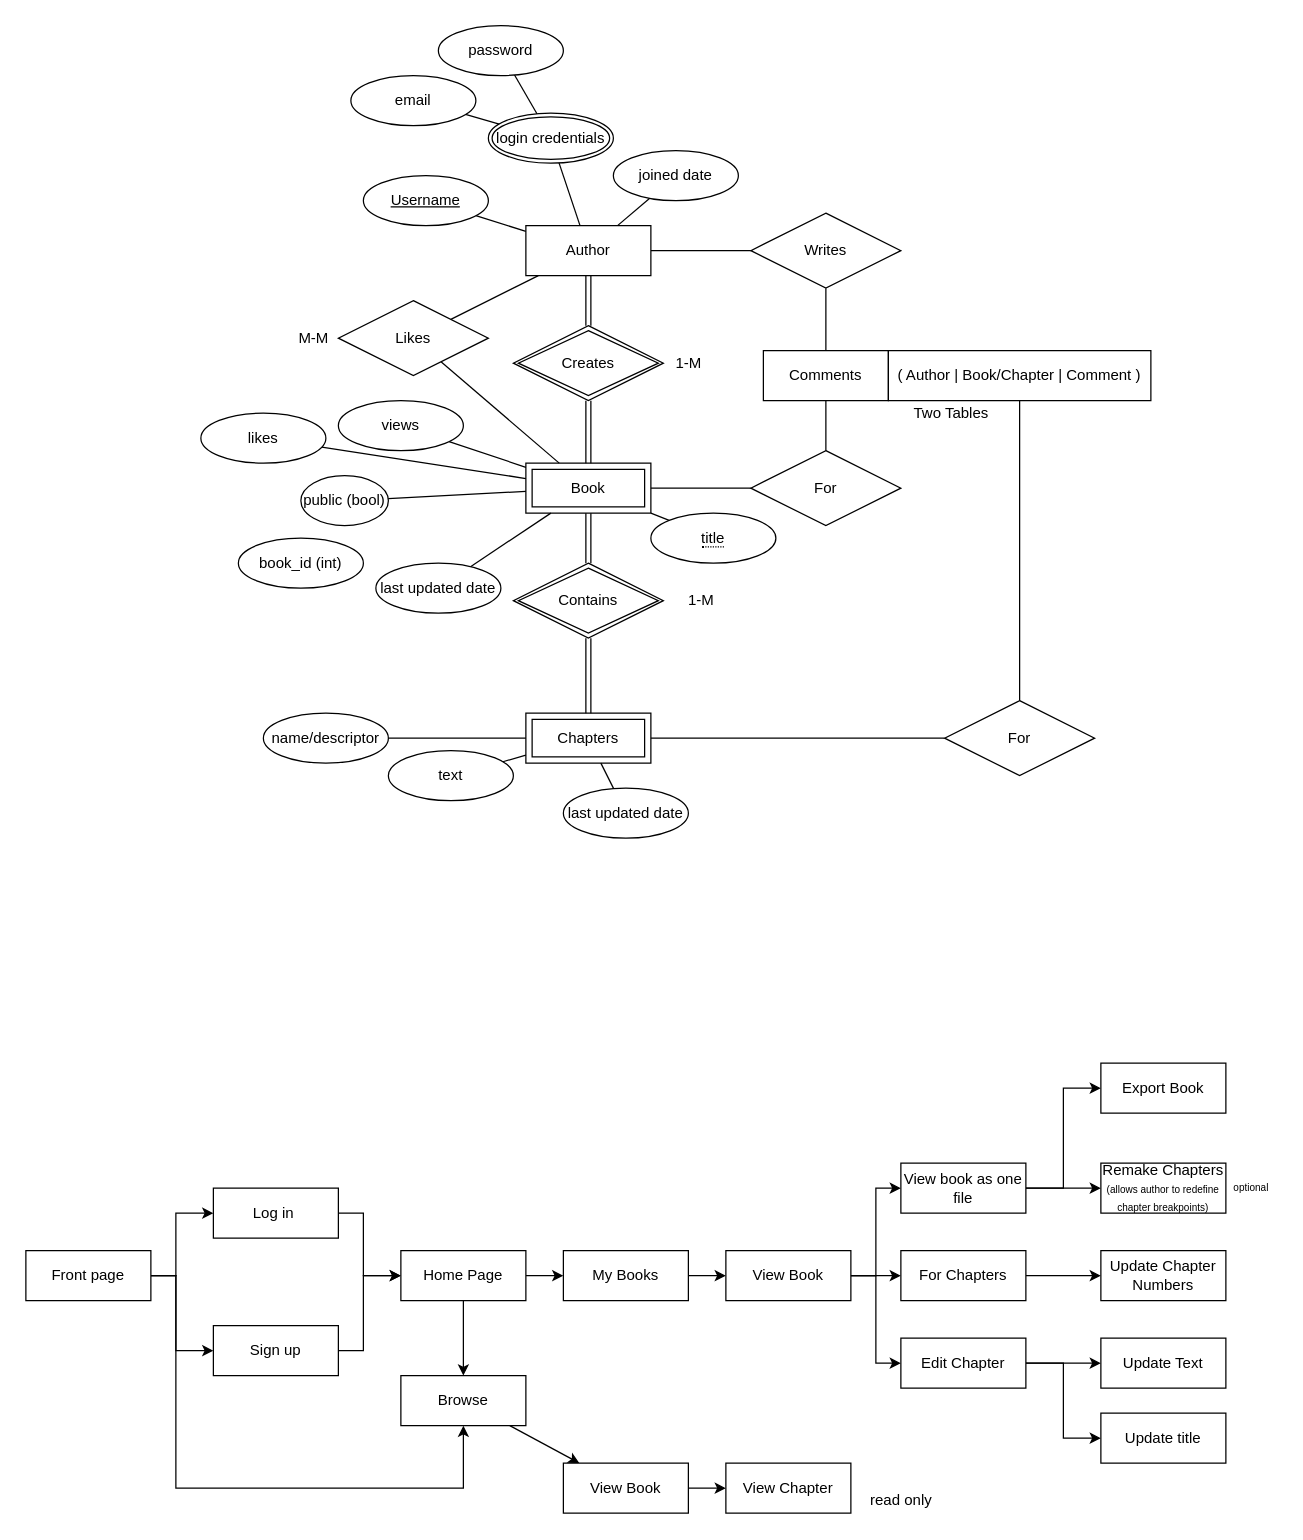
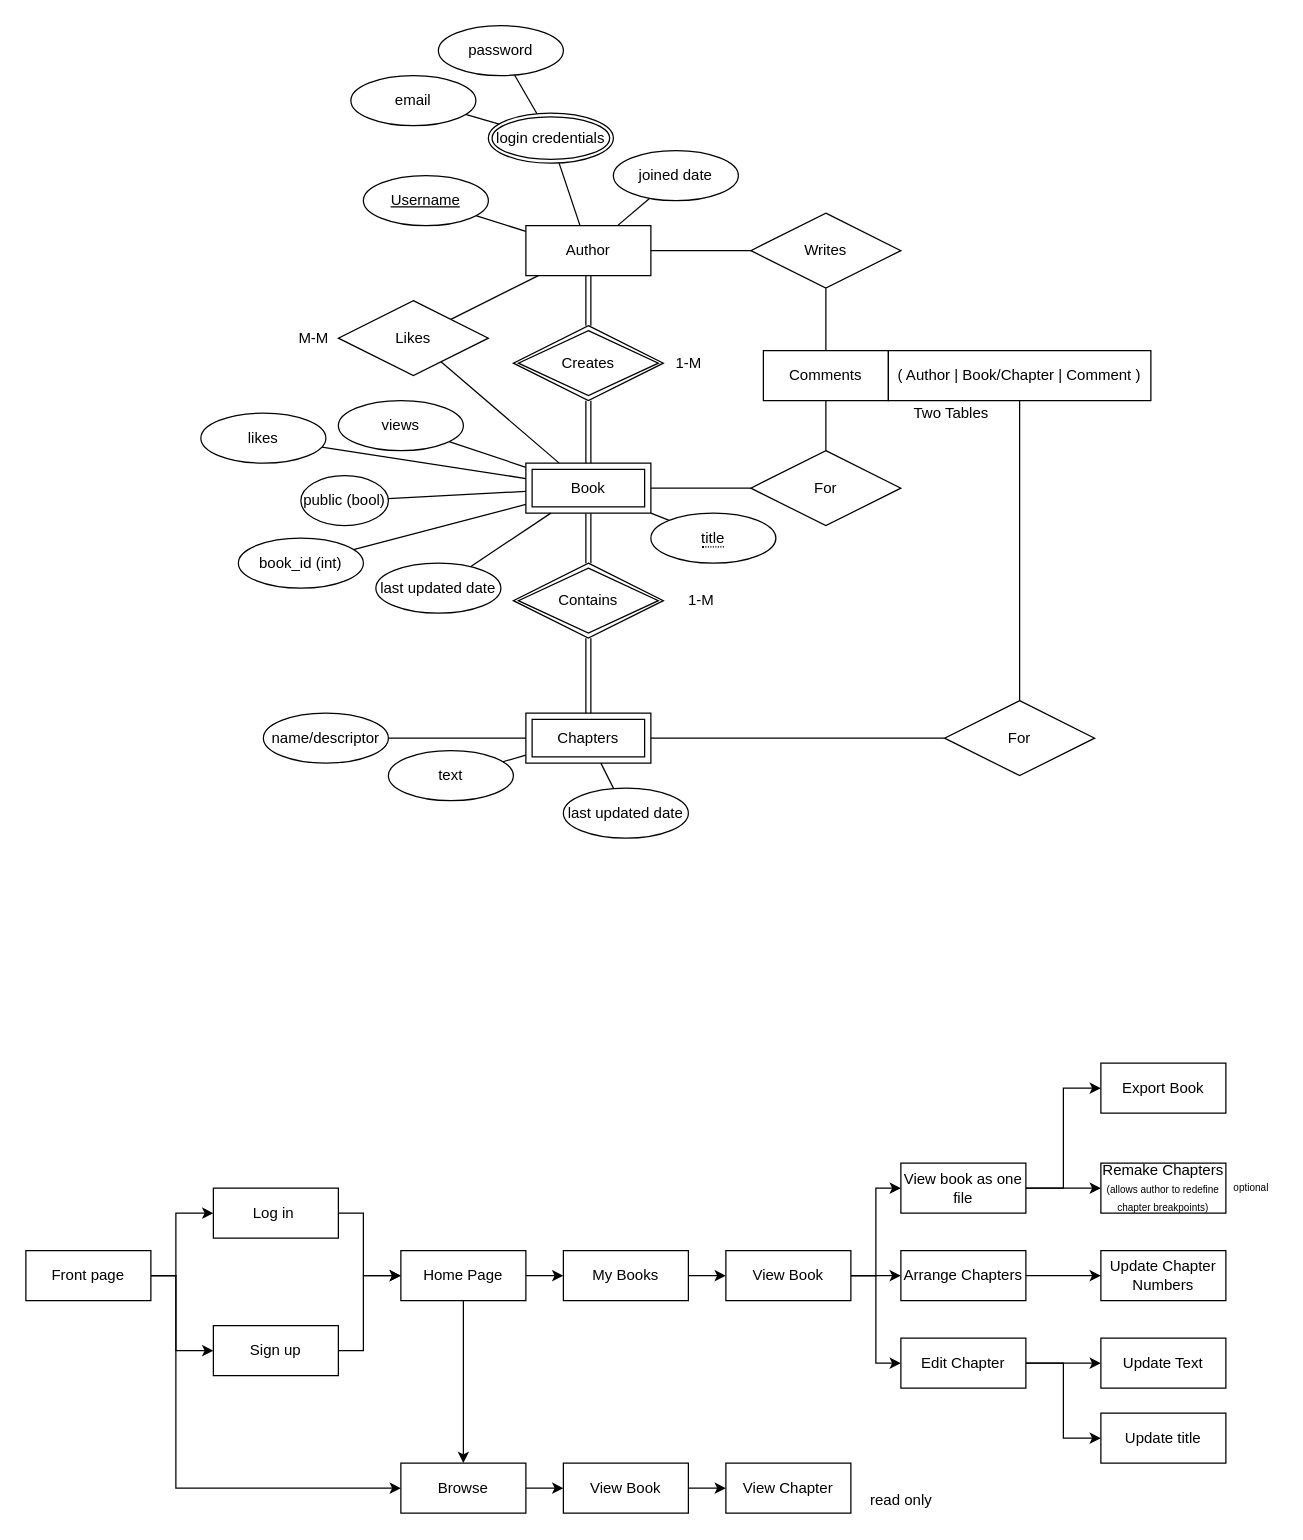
+ <mxCell id="25" value="" style="edgeStyle=none;rounded=0;orthogonalLoop=1;jettySize=auto;html=1;endArrow=none;endFill=0;" edge="1" parent="1" source="21" target="23"><mxGeometry relative="1" as="geometry"><mxPoint x="480" y="630" as="targetPoint" /></mxGeometry></mxCell>
- <mxCell id="80" value="For Chapters" style="whiteSpace=wrap;html=1;align=center;" vertex="1" parent="1"><mxGeometry x="720" y="1000" width="100" height="40" as="geometry" /></mxCell>
+ <mxCell id="80" value="Arrange Chapters" style="whiteSpace=wrap;html=1;align=center;" vertex="1" parent="1"><mxGeometry x="720" y="1000" width="100" height="40" as="geometry" /></mxCell>
- <mxCell id="14" value="Browse" style="whiteSpace=wrap;html=1;align=center;" vertex="1" parent="1"><mxGeometry x="320" y="1100" width="100" height="40" as="geometry" /></mxCell>
+ <mxCell id="14" value="Browse" style="whiteSpace=wrap;html=1;align=center;" vertex="1" parent="1"><mxGeometry x="320" y="1170" width="100" height="40" as="geometry" /></mxCell>
